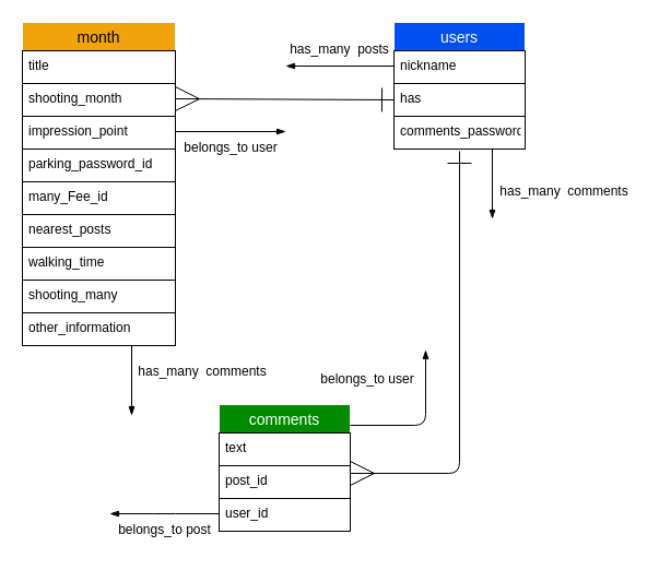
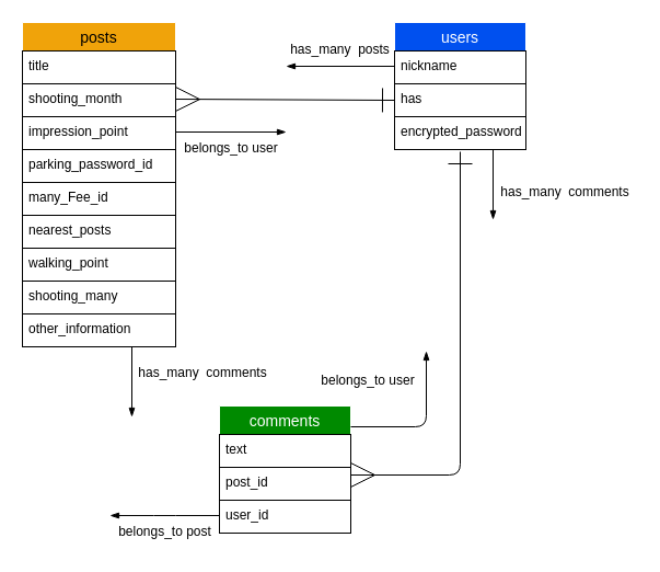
- <mxCell id="6" value="month" style="swimlane;fontStyle=0;childLayout=stackLayout;horizontal=1;startSize=26;horizontalStack=0;resizeParent=1;resizeParentMax=0;resizeLast=0;collapsible=1;marginBottom=0;align=center;fontSize=14;fillColor=#f0a30a;strokeColor=#FFFFFF;fontColor=#000000;" parent="1" vertex="1"><mxGeometry x="20" y="20" width="140" height="296" as="geometry"><mxRectangle x="40" y="180" width="70" height="26" as="alternateBounds" /></mxGeometry></mxCell>
+ <mxCell id="6" value="posts" style="swimlane;fontStyle=0;childLayout=stackLayout;horizontal=1;startSize=26;horizontalStack=0;resizeParent=1;resizeParentMax=0;resizeLast=0;collapsible=1;marginBottom=0;align=center;fontSize=14;fillColor=#f0a30a;strokeColor=#FFFFFF;fontColor=#000000;" parent="1" vertex="1"><mxGeometry x="20" y="20" width="140" height="296" as="geometry"><mxRectangle x="40" y="180" width="70" height="26" as="alternateBounds" /></mxGeometry></mxCell>
- <mxCell id="5" value="comments_password " style="text;strokeColor=default;fillColor=none;spacingLeft=4;spacingRight=4;overflow=hidden;rotatable=0;points=[[0,0.5],[1,0.5]];portConstraint=eastwest;fontSize=12;" parent="2" vertex="1"><mxGeometry y="86" width="120" height="30" as="geometry" /></mxCell>
+ <mxCell id="5" value="encrypted_password " style="text;strokeColor=default;fillColor=none;spacingLeft=4;spacingRight=4;overflow=hidden;rotatable=0;points=[[0,0.5],[1,0.5]];portConstraint=eastwest;fontSize=12;" parent="2" vertex="1"><mxGeometry y="86" width="120" height="30" as="geometry" /></mxCell>
- <mxCell id="13" value="walking_time" style="text;strokeColor=default;fillColor=none;spacingLeft=4;spacingRight=4;overflow=hidden;rotatable=0;points=[[0,0.5],[1,0.5]];portConstraint=eastwest;fontSize=12;" parent="6" vertex="1"><mxGeometry y="206" width="140" height="30" as="geometry" /></mxCell>
+ <mxCell id="13" value="walking_point" style="text;strokeColor=default;fillColor=none;spacingLeft=4;spacingRight=4;overflow=hidden;rotatable=0;points=[[0,0.5],[1,0.5]];portConstraint=eastwest;fontSize=12;" parent="6" vertex="1"><mxGeometry y="206" width="140" height="30" as="geometry" /></mxCell>
